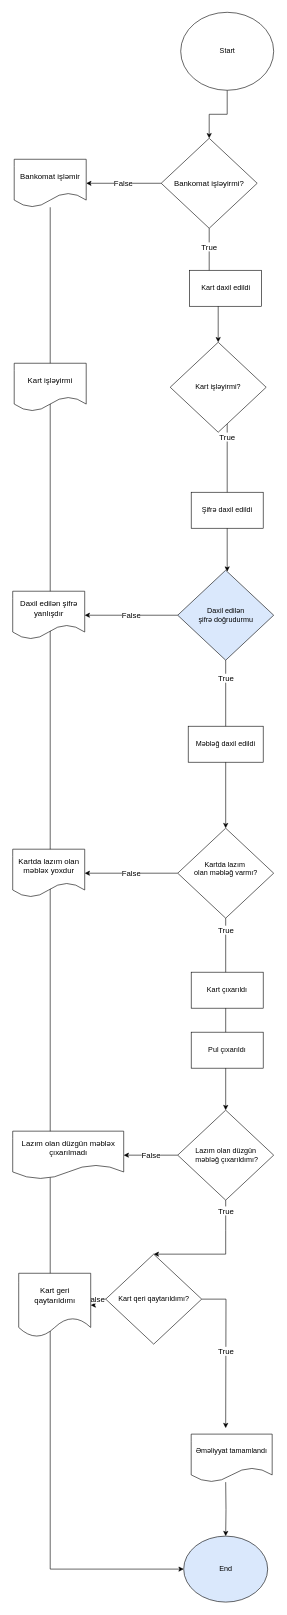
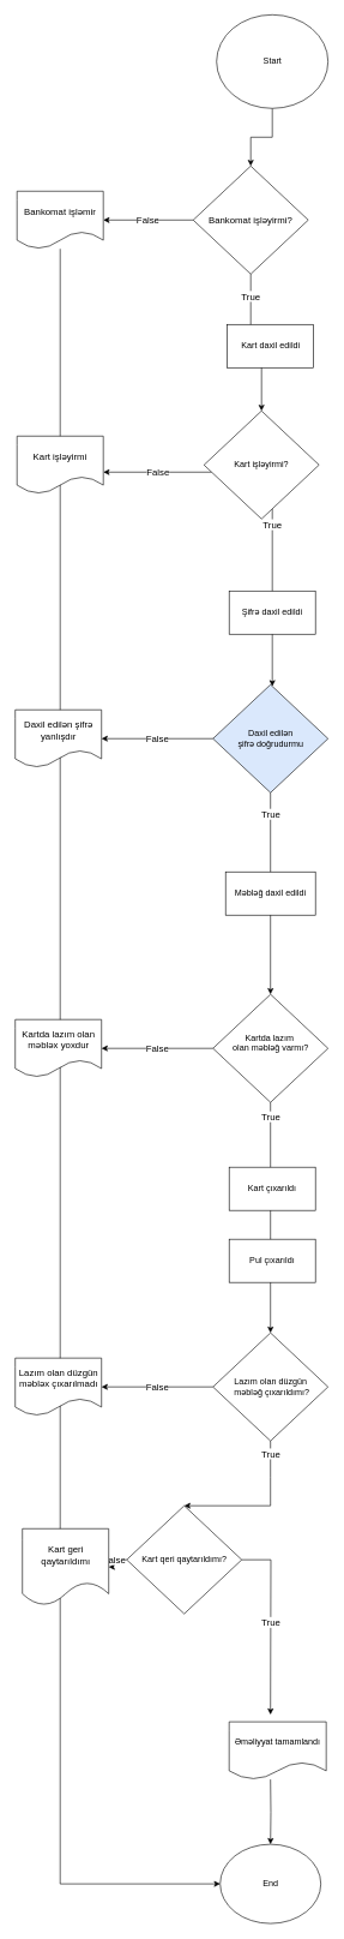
+ <mxCell id="9" value="False" style="edgeStyle=orthogonalEdgeStyle;rounded=0;orthogonalLoop=1;jettySize=auto;html=1;fontSize=13;" parent="1" source="10" target="25" edge="1"><mxGeometry relative="1" as="geometry"><mxPoint x="153" y="655" as="targetPoint" /><Array as="points"><mxPoint x="223" y="655" /><mxPoint x="223" y="655" /></Array></mxGeometry></mxCell>
- <mxCell id="29" value="Lazım olan düzgün məbləx çıxarılmadı" style="shape=document;whiteSpace=wrap;html=1;boundedLbl=1;fontSize=13;" parent="1" vertex="1"><mxGeometry x="20.5" y="1885" width="185" height="80" as="geometry" /></mxCell>
+ <mxCell id="29" value="Lazım olan düzgün məbləx çıxarılmadı" style="shape=document;whiteSpace=wrap;html=1;boundedLbl=1;fontSize=13;" parent="1" vertex="1"><mxGeometry x="20.5" y="1885" width="120" height="80" as="geometry" /></mxCell>
- <mxCell id="4" value="End" style="ellipse;whiteSpace=wrap;html=1;fillColor=#dae8fc;" parent="1" vertex="1"><mxGeometry x="305.5" y="2560" width="140" height="110" as="geometry" /></mxCell>
+ <mxCell id="4" value="End" style="ellipse;whiteSpace=wrap;html=1;" parent="1" vertex="1"><mxGeometry x="305.5" y="2560" width="140" height="110" as="geometry" /></mxCell>
